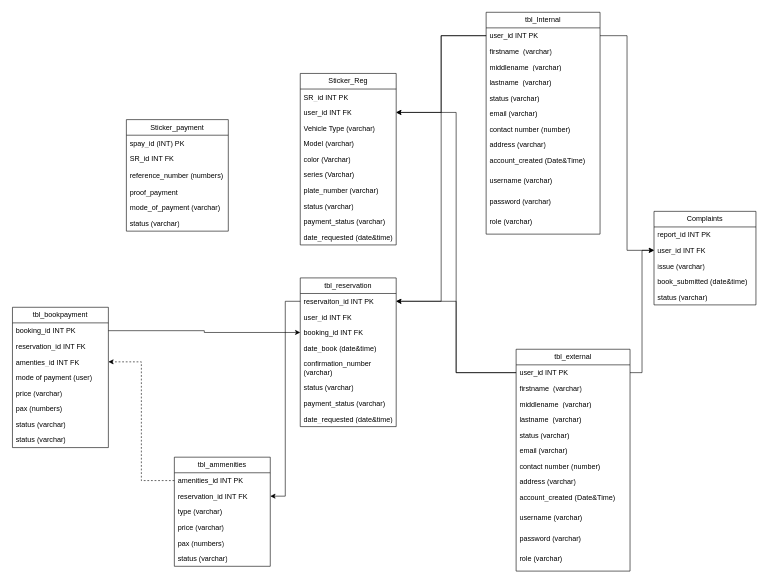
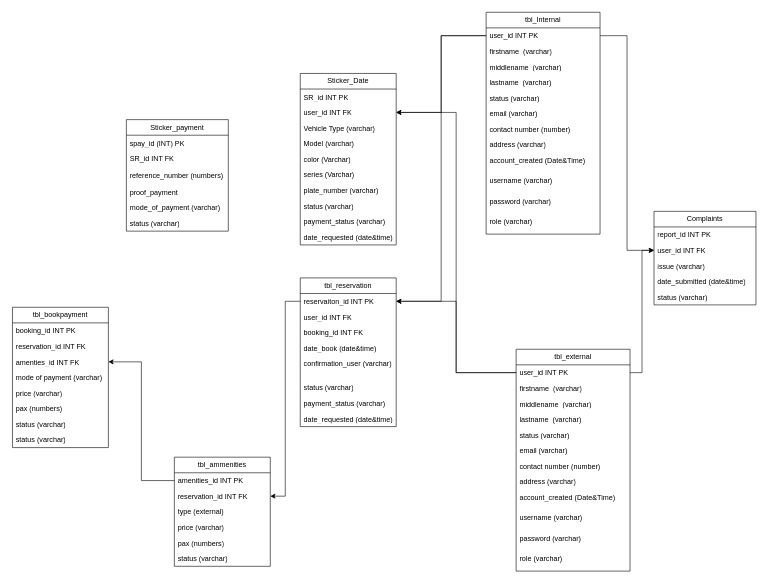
- <mxCell id="28" value="Sticker_Reg" style="swimlane;fontStyle=0;childLayout=stackLayout;horizontal=1;startSize=26;fillColor=none;horizontalStack=0;resizeParent=1;resizeParentMax=0;resizeLast=0;collapsible=1;marginBottom=0;whiteSpace=wrap;html=1;" parent="1" vertex="1"><mxGeometry x="500" y="122" width="160" height="286" as="geometry" /></mxCell>
+ <mxCell id="28" value="Sticker_Date" style="swimlane;fontStyle=0;childLayout=stackLayout;horizontal=1;startSize=26;fillColor=none;horizontalStack=0;resizeParent=1;resizeParentMax=0;resizeLast=0;collapsible=1;marginBottom=0;whiteSpace=wrap;html=1;" parent="1" vertex="1"><mxGeometry x="500" y="122" width="160" height="286" as="geometry" /></mxCell>
- <mxCell id="50" value="book_submitted (date&amp;amp;time)" style="text;strokeColor=none;fillColor=none;align=left;verticalAlign=top;spacingLeft=4;spacingRight=4;overflow=hidden;rotatable=0;points=[[0,0.5],[1,0.5]];portConstraint=eastwest;whiteSpace=wrap;html=1;" parent="46" vertex="1"><mxGeometry y="104" width="170" height="26" as="geometry" /></mxCell>
+ <mxCell id="50" value="date_submitted (date&amp;amp;time)" style="text;strokeColor=none;fillColor=none;align=left;verticalAlign=top;spacingLeft=4;spacingRight=4;overflow=hidden;rotatable=0;points=[[0,0.5],[1,0.5]];portConstraint=eastwest;whiteSpace=wrap;html=1;" parent="46" vertex="1"><mxGeometry y="104" width="170" height="26" as="geometry" /></mxCell>
- <mxCell id="85" style="edgeStyle=orthogonalEdgeStyle;rounded=0;orthogonalLoop=1;jettySize=auto;html=1;entryX=0;entryY=0.5;entryDx=0;entryDy=0;" edge="1" parent="1" source="76" target="59"><mxGeometry relative="1" as="geometry" /></mxCell>
- <mxCell id="61" value="&lt;div&gt;confirmation_number (varchar)&lt;/div&gt;" style="text;strokeColor=none;fillColor=none;align=left;verticalAlign=top;spacingLeft=4;spacingRight=4;overflow=hidden;rotatable=0;points=[[0,0.5],[1,0.5]];portConstraint=eastwest;whiteSpace=wrap;html=1;" vertex="1" parent="56"><mxGeometry y="130" width="160" height="40" as="geometry" /></mxCell>
+ <mxCell id="61" value="&lt;div&gt;confirmation_user (varchar)&lt;/div&gt;" style="text;strokeColor=none;fillColor=none;align=left;verticalAlign=top;spacingLeft=4;spacingRight=4;overflow=hidden;rotatable=0;points=[[0,0.5],[1,0.5]];portConstraint=eastwest;whiteSpace=wrap;html=1;" vertex="1" parent="56"><mxGeometry y="130" width="160" height="40" as="geometry" /></mxCell>
- <mxCell id="79" value="mode of payment (user)&lt;div&gt;&lt;br&gt;&lt;/div&gt;" style="text;strokeColor=none;fillColor=none;align=left;verticalAlign=top;spacingLeft=4;spacingRight=4;overflow=hidden;rotatable=0;points=[[0,0.5],[1,0.5]];portConstraint=eastwest;whiteSpace=wrap;html=1;" vertex="1" parent="75"><mxGeometry y="104" width="160" height="26" as="geometry" /></mxCell>
+ <mxCell id="79" value="mode of payment (varchar)&lt;div&gt;&lt;br&gt;&lt;/div&gt;" style="text;strokeColor=none;fillColor=none;align=left;verticalAlign=top;spacingLeft=4;spacingRight=4;overflow=hidden;rotatable=0;points=[[0,0.5],[1,0.5]];portConstraint=eastwest;whiteSpace=wrap;html=1;" vertex="1" parent="75"><mxGeometry y="104" width="160" height="26" as="geometry" /></mxCell>
- <mxCell id="84" style="edgeStyle=orthogonalEdgeStyle;rounded=0;orthogonalLoop=1;jettySize=auto;html=1;dashed=1;" edge="1" parent="1" source="66" target="78"><mxGeometry relative="1" as="geometry" /></mxCell>
+ <mxCell id="84" style="edgeStyle=orthogonalEdgeStyle;rounded=0;orthogonalLoop=1;jettySize=auto;html=1;" edge="1" parent="1" source="66" target="78"><mxGeometry relative="1" as="geometry" /></mxCell>
- <mxCell id="68" value="type (varchar)&lt;div&gt;&lt;br&gt;&lt;/div&gt;" style="text;strokeColor=none;fillColor=none;align=left;verticalAlign=top;spacingLeft=4;spacingRight=4;overflow=hidden;rotatable=0;points=[[0,0.5],[1,0.5]];portConstraint=eastwest;whiteSpace=wrap;html=1;" vertex="1" parent="65"><mxGeometry y="78" width="160" height="26" as="geometry" /></mxCell>
+ <mxCell id="68" value="type (external)&lt;div&gt;&lt;br&gt;&lt;/div&gt;" style="text;strokeColor=none;fillColor=none;align=left;verticalAlign=top;spacingLeft=4;spacingRight=4;overflow=hidden;rotatable=0;points=[[0,0.5],[1,0.5]];portConstraint=eastwest;whiteSpace=wrap;html=1;" vertex="1" parent="65"><mxGeometry y="78" width="160" height="26" as="geometry" /></mxCell>
